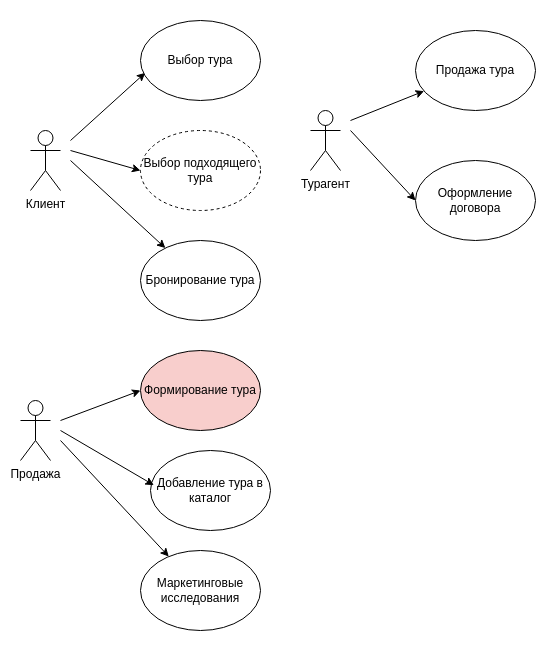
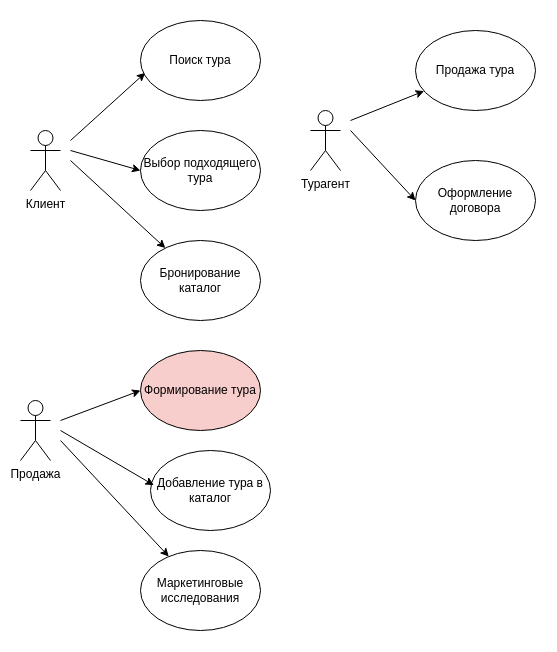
- <mxCell id="4" value="Выбор тура" style="ellipse;whiteSpace=wrap;html=1;" vertex="1" parent="1"><mxGeometry x="140" y="20" width="120" height="80" as="geometry" /></mxCell>
+ <mxCell id="4" value="Поиск тура" style="ellipse;whiteSpace=wrap;html=1;" vertex="1" parent="1"><mxGeometry x="140" y="20" width="120" height="80" as="geometry" /></mxCell>
- <mxCell id="5" value="Выбор подходящего тура" style="ellipse;whiteSpace=wrap;html=1;dashed=1;" vertex="1" parent="1"><mxGeometry x="140" y="130" width="120" height="80" as="geometry" /></mxCell>
+ <mxCell id="5" value="Выбор подходящего тура" style="ellipse;whiteSpace=wrap;html=1;" vertex="1" parent="1"><mxGeometry x="140" y="130" width="120" height="80" as="geometry" /></mxCell>
- <mxCell id="8" value="Бронирование тура" style="ellipse;whiteSpace=wrap;html=1;" vertex="1" parent="1"><mxGeometry x="140" y="240" width="120" height="80" as="geometry" /></mxCell>
+ <mxCell id="8" value="Бронирование каталог" style="ellipse;whiteSpace=wrap;html=1;" vertex="1" parent="1"><mxGeometry x="140" y="240" width="120" height="80" as="geometry" /></mxCell>
